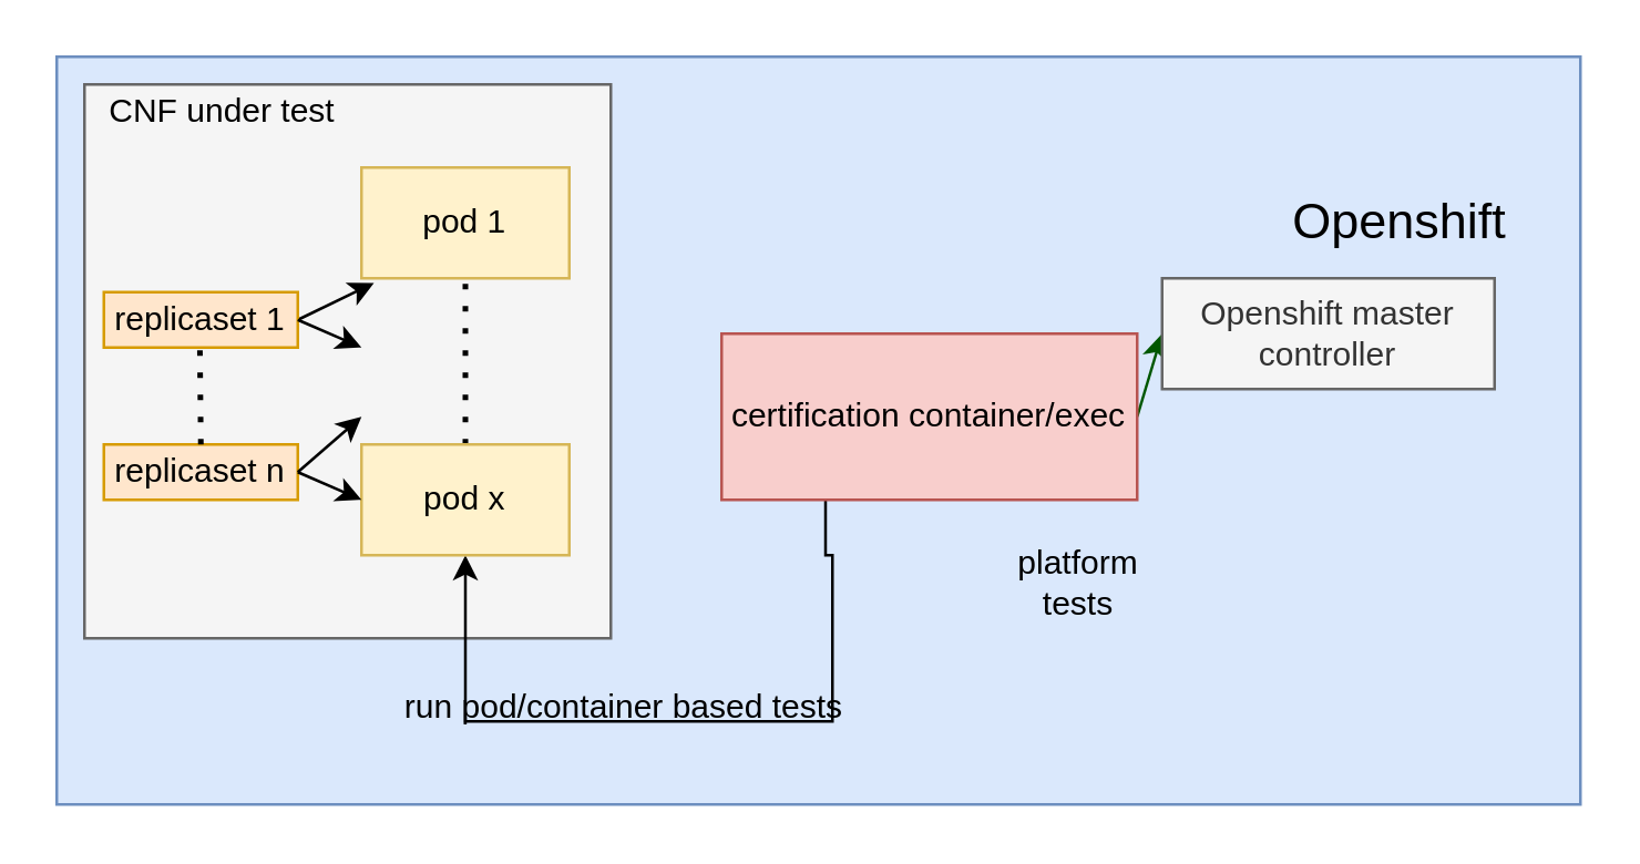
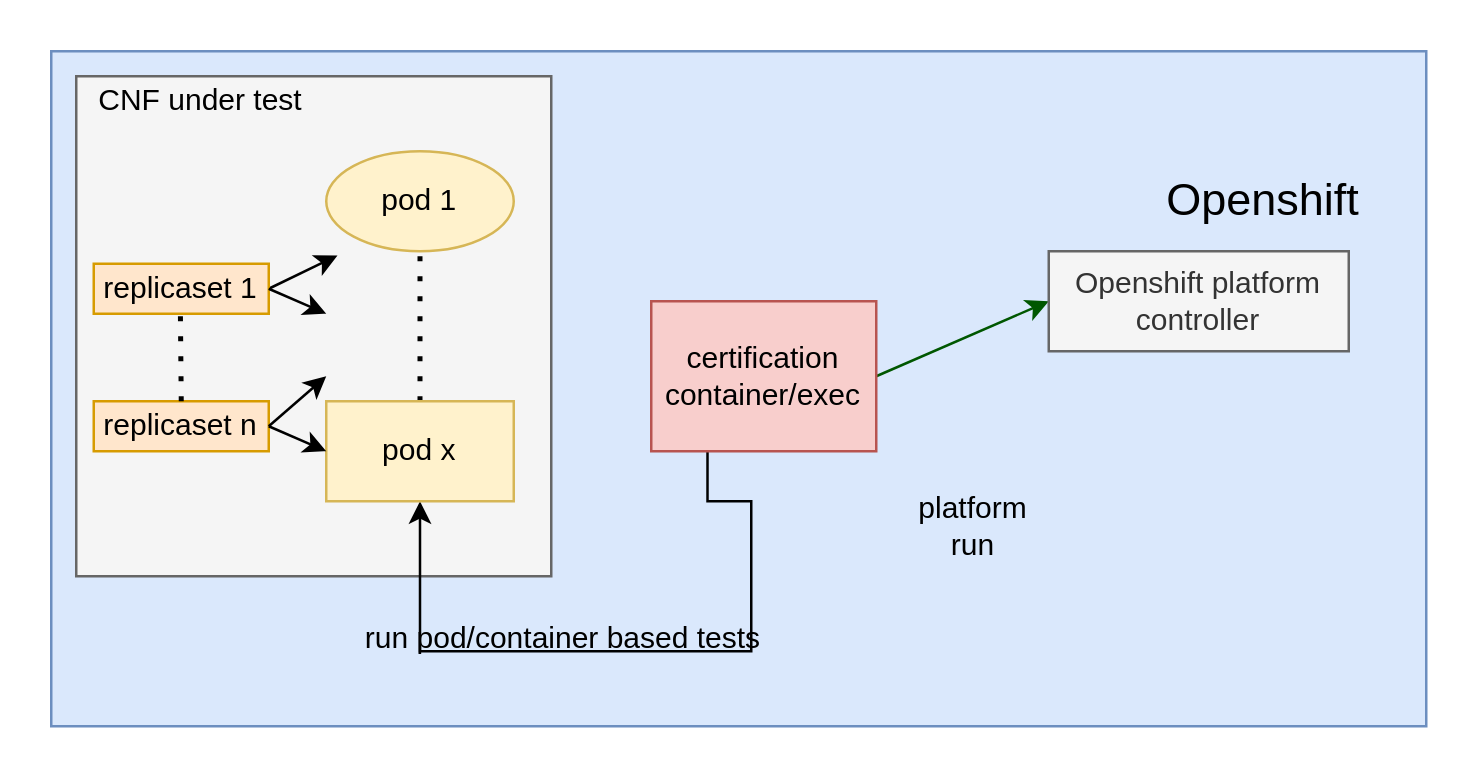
- <mxCell id="4" value="pod 1" style="rounded=0;whiteSpace=wrap;html=1;fillColor=#fff2cc;strokeColor=#d6b656;" parent="1" vertex="1"><mxGeometry x="130" y="60" width="75" height="40" as="geometry" /></mxCell>
+ <mxCell id="4" value="pod 1" style="ellipse;whiteSpace=wrap;html=1;fillColor=#fff2cc;strokeColor=#d6b656;" parent="1" vertex="1"><mxGeometry x="130" y="60" width="75" height="40" as="geometry" /></mxCell>
- <mxCell id="12" value="Openshift master controller" style="rounded=0;whiteSpace=wrap;html=1;fillColor=#f5f5f5;strokeColor=#666666;fontColor=#333333;" parent="1" vertex="1"><mxGeometry x="419" y="100" width="120" height="40" as="geometry" /></mxCell>
+ <mxCell id="12" value="Openshift platform controller" style="rounded=0;whiteSpace=wrap;html=1;fillColor=#f5f5f5;strokeColor=#666666;fontColor=#333333;" parent="1" vertex="1"><mxGeometry x="419" y="100" width="120" height="40" as="geometry" /></mxCell>
- <mxCell id="9" value="certification container/exec" style="rounded=0;whiteSpace=wrap;html=1;fillColor=#f8cecc;strokeColor=#b85450;" parent="1" vertex="1"><mxGeometry x="260" y="120" width="150" height="60" as="geometry" /></mxCell>
+ <mxCell id="9" value="certification container/exec" style="rounded=0;whiteSpace=wrap;html=1;fillColor=#f8cecc;strokeColor=#b85450;" parent="1" vertex="1"><mxGeometry x="260" y="120" width="90" height="60" as="geometry" /></mxCell>
- <mxCell id="13" value="platform tests" style="text;html=1;strokeColor=none;fillColor=none;align=center;verticalAlign=middle;whiteSpace=wrap;rounded=0;" parent="1" vertex="1"><mxGeometry x="369" y="200" width="40" height="20" as="geometry" /></mxCell>
+ <mxCell id="13" value="platform run" style="text;html=1;strokeColor=none;fillColor=none;align=center;verticalAlign=middle;whiteSpace=wrap;rounded=0;" parent="1" vertex="1"><mxGeometry x="369" y="200" width="40" height="20" as="geometry" /></mxCell>
